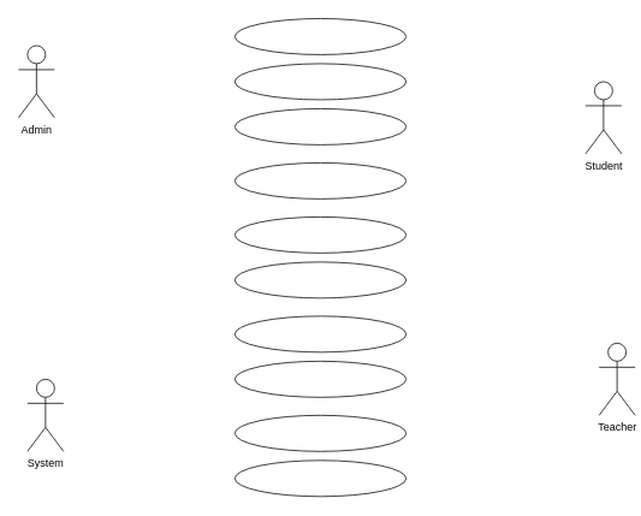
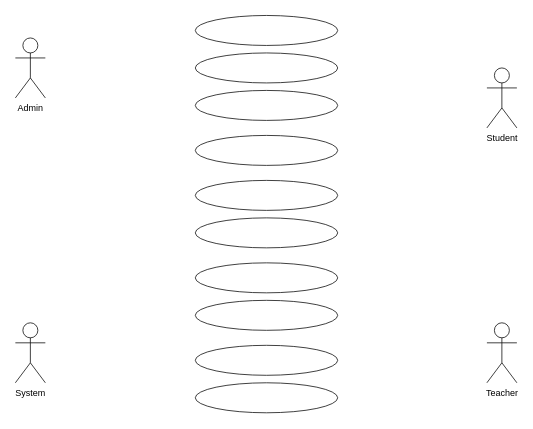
- <mxCell id="3" value="Teacher" style="shape=umlActor;verticalLabelPosition=bottom;verticalAlign=top;html=1;" parent="1" vertex="1"><mxGeometry x="664" y="380" width="40" height="80" as="geometry" /></mxCell>
+ <mxCell id="3" value="Teacher" style="shape=umlActor;verticalLabelPosition=bottom;verticalAlign=top;html=1;" parent="1" vertex="1"><mxGeometry x="649" y="430" width="40" height="80" as="geometry" /></mxCell>
- <mxCell id="14" value="System" style="shape=umlActor;verticalLabelPosition=bottom;verticalAlign=top;html=1;" vertex="1" parent="1"><mxGeometry x="30" y="420" width="40" height="80" as="geometry" /></mxCell>
+ <mxCell id="14" value="System" style="shape=umlActor;verticalLabelPosition=bottom;verticalAlign=top;html=1;" vertex="1" parent="1"><mxGeometry x="20" y="430" width="40" height="80" as="geometry" /></mxCell>
